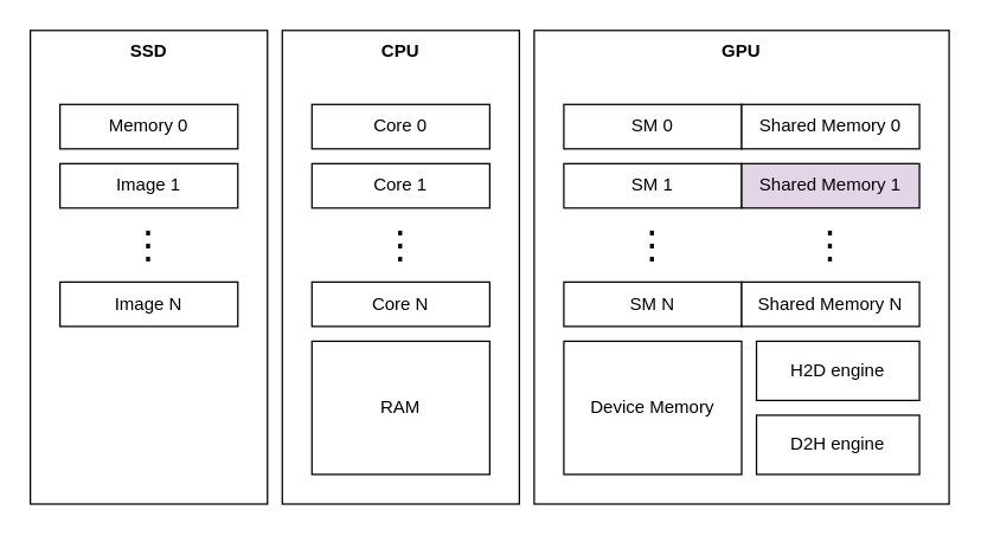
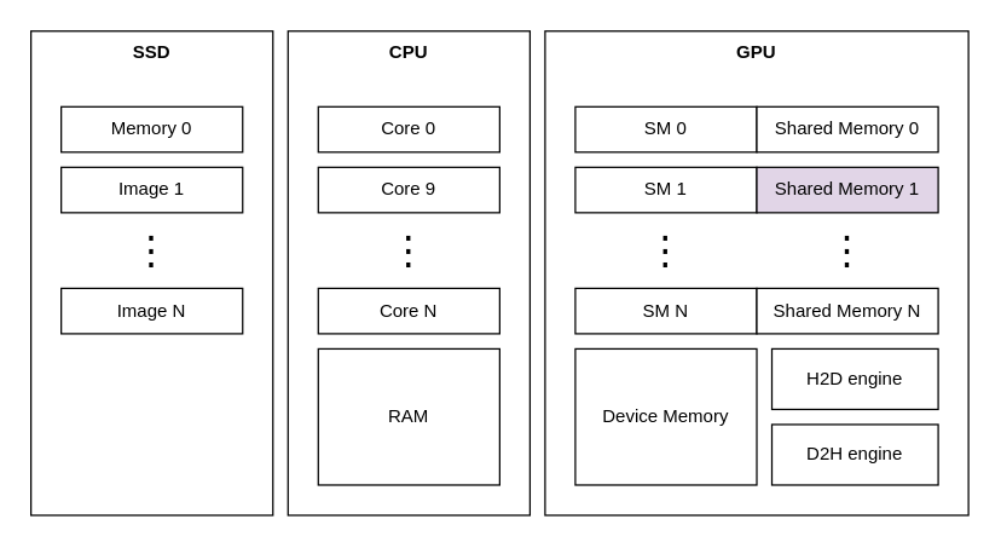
- <mxCell id="10" value="Core 1" style="rounded=0;whiteSpace=wrap;html=1;" vertex="1" parent="1"><mxGeometry x="210" y="110" width="120" height="30" as="geometry" /></mxCell>
+ <mxCell id="10" value="Core 9" style="rounded=0;whiteSpace=wrap;html=1;" vertex="1" parent="1"><mxGeometry x="210" y="110" width="120" height="30" as="geometry" /></mxCell>
